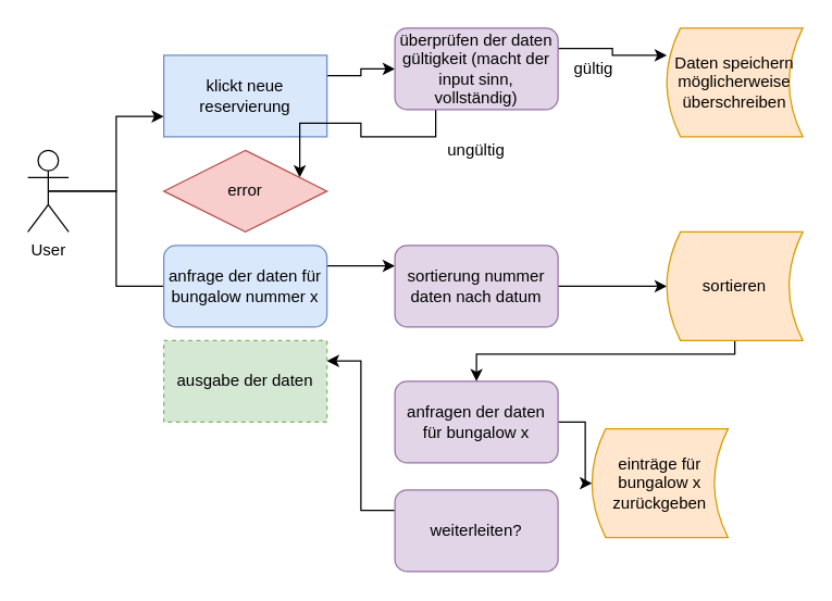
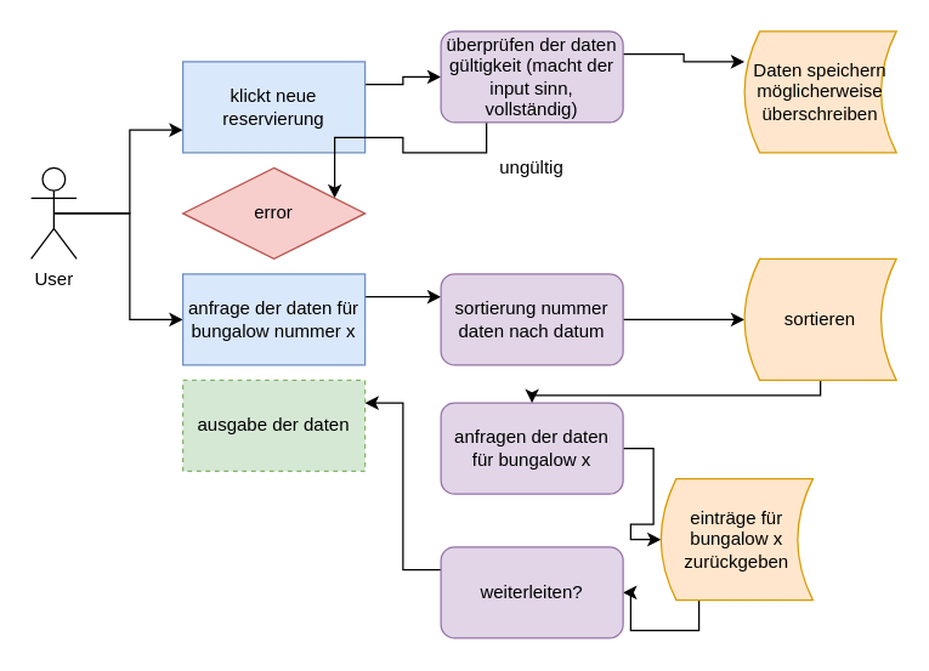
- <mxCell id="13" value="gültig" style="text;html=1;resizable=0;points=[];autosize=1;align=left;verticalAlign=top;spacingTop=-4;" vertex="1" parent="1"><mxGeometry x="420" y="40" width="40" height="20" as="geometry" /></mxCell>
- <mxCell id="3" style="edgeStyle=orthogonalEdgeStyle;rounded=0;orthogonalLoop=1;jettySize=auto;html=1;exitX=0.5;exitY=0.5;exitDx=0;exitDy=0;exitPerimeter=0;entryX=0;entryY=0.5;entryDx=0;entryDy=0;endArrow=none;" edge="1" parent="1" source="4" target="15"><mxGeometry relative="1" as="geometry" /></mxCell>
+ <mxCell id="3" style="edgeStyle=orthogonalEdgeStyle;rounded=0;orthogonalLoop=1;jettySize=auto;html=1;exitX=0.5;exitY=0.5;exitDx=0;exitDy=0;exitPerimeter=0;entryX=0;entryY=0.5;entryDx=0;entryDy=0;" edge="1" parent="1" source="4" target="15"><mxGeometry relative="1" as="geometry" /></mxCell>
- <mxCell id="15" value="anfrage der daten für bungalow nummer x" style="whiteSpace=wrap;html=1;fillColor=#dae8fc;strokeColor=#6c8ebf;rounded=1;" vertex="1" parent="1"><mxGeometry x="120" y="180" width="120" height="60" as="geometry" /></mxCell>
+ <mxCell id="15" value="anfrage der daten für bungalow nummer x" style="rounded=0;whiteSpace=wrap;html=1;fillColor=#dae8fc;strokeColor=#6c8ebf;" vertex="1" parent="1"><mxGeometry x="120" y="180" width="120" height="60" as="geometry" /></mxCell>
- <mxCell id="17" value="anfragen der daten für bungalow x" style="rounded=1;whiteSpace=wrap;html=1;fillColor=#e1d5e7;strokeColor=#9673a6;" vertex="1" parent="1"><mxGeometry x="290" y="280" width="120" height="60" as="geometry" /></mxCell>
+ <mxCell id="17" value="anfragen der daten für bungalow x" style="rounded=1;whiteSpace=wrap;html=1;fillColor=#e1d5e7;strokeColor=#9673a6;" vertex="1" parent="1"><mxGeometry x="290" y="265" width="120" height="60" as="geometry" /></mxCell>
+ <mxCell id="18" style="edgeStyle=orthogonalEdgeStyle;rounded=0;orthogonalLoop=1;jettySize=auto;html=1;exitX=0.25;exitY=1;exitDx=0;exitDy=0;entryX=1;entryY=0.5;entryDx=0;entryDy=0;" edge="1" parent="1" source="19" target="21"><mxGeometry relative="1" as="geometry" /></mxCell>
